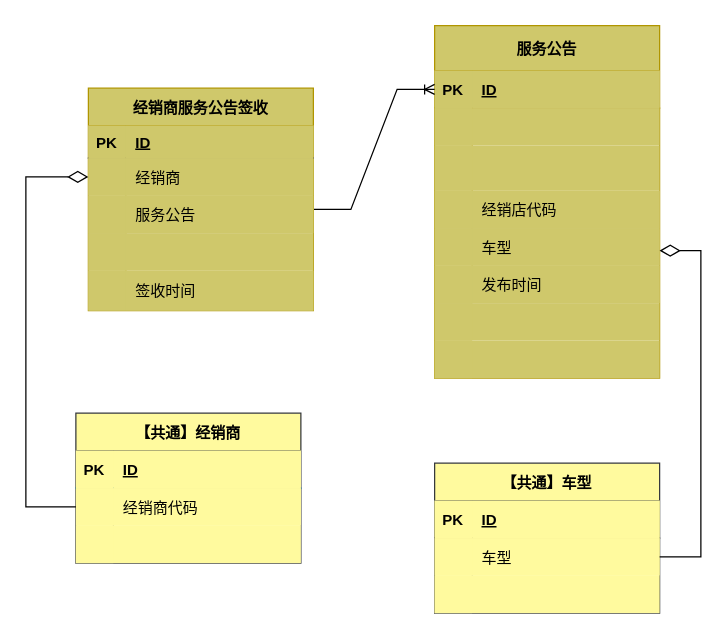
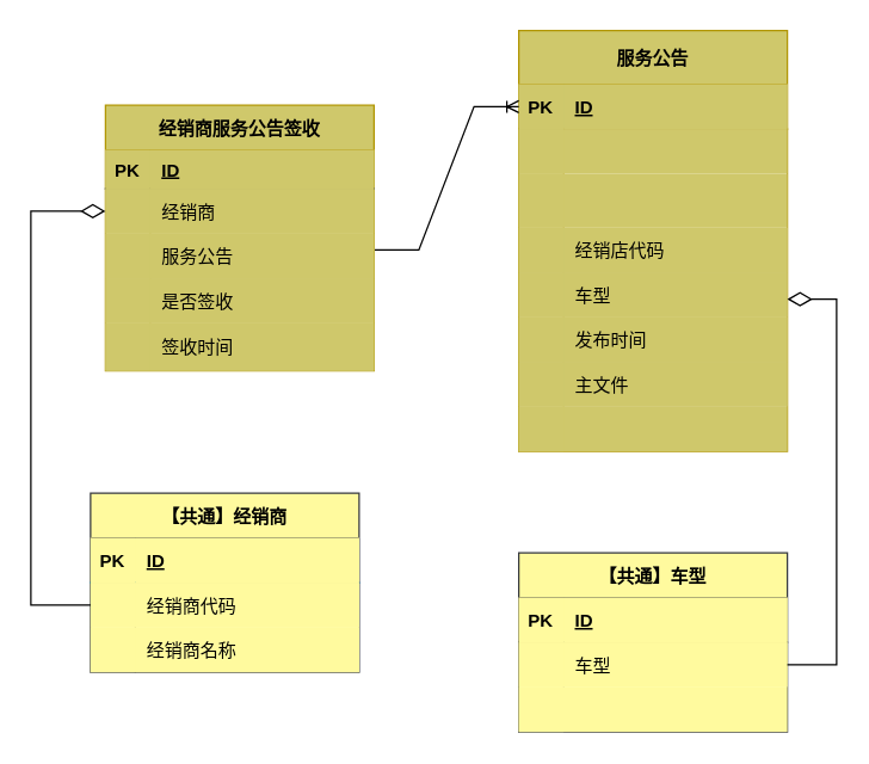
+ <mxCell id="46" value="是否签收" style="shape=partialRectangle;connectable=0;fillColor=#CFC86B;top=0;left=0;bottom=0;right=0;align=left;spacingLeft=6;overflow=hidden;strokeColor=#36393d;swimlaneFillColor=default;" vertex="1" parent="44"><mxGeometry x="30" width="150" height="30" as="geometry"><mxRectangle width="150" height="30" as="alternateBounds" /></mxGeometry></mxCell>
+ <mxCell id="21" value="主文件" style="shape=partialRectangle;connectable=0;fillColor=#CFC86B;top=0;left=0;bottom=0;right=0;align=left;spacingLeft=6;overflow=hidden;strokeColor=#B09500;fontColor=#000000;" vertex="1" parent="19"><mxGeometry x="30" width="150" height="30" as="geometry"><mxRectangle width="150" height="30" as="alternateBounds" /></mxGeometry></mxCell>
+ <mxCell id="59" value="经销商名称" style="shape=partialRectangle;connectable=0;fillColor=#FFFA9E;top=0;left=0;bottom=0;right=0;align=left;spacingLeft=6;overflow=hidden;strokeColor=#10739e;gradientDirection=north;" vertex="1" parent="57"><mxGeometry x="30" width="150" height="30" as="geometry"><mxRectangle width="150" height="30" as="alternateBounds" /></mxGeometry></mxCell>
